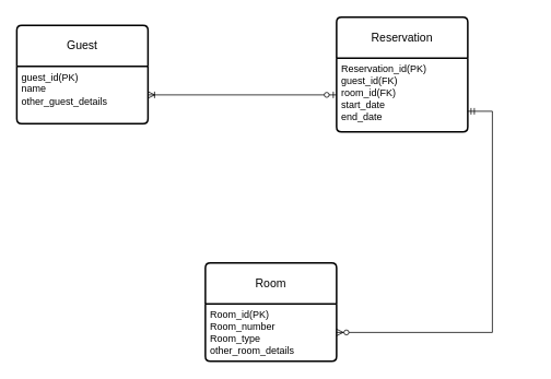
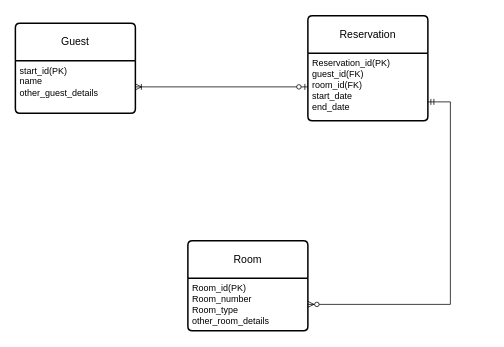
- <mxCell id="3" value="guest_id(PK)&lt;div&gt;name&lt;/div&gt;&lt;div&gt;other_guest_details&lt;br&gt;&lt;br&gt;&lt;/div&gt;" style="align=left;strokeColor=none;fillColor=none;spacingLeft=4;fontSize=12;verticalAlign=top;resizable=0;rotatable=0;part=1;html=1;" vertex="1" parent="2"><mxGeometry y="50" width="160" height="70" as="geometry" /></mxCell>
+ <mxCell id="3" value="start_id(PK)&lt;div&gt;name&lt;/div&gt;&lt;div&gt;other_guest_details&lt;br&gt;&lt;br&gt;&lt;/div&gt;" style="align=left;strokeColor=none;fillColor=none;spacingLeft=4;fontSize=12;verticalAlign=top;resizable=0;rotatable=0;part=1;html=1;" vertex="1" parent="2"><mxGeometry y="50" width="160" height="70" as="geometry" /></mxCell>
